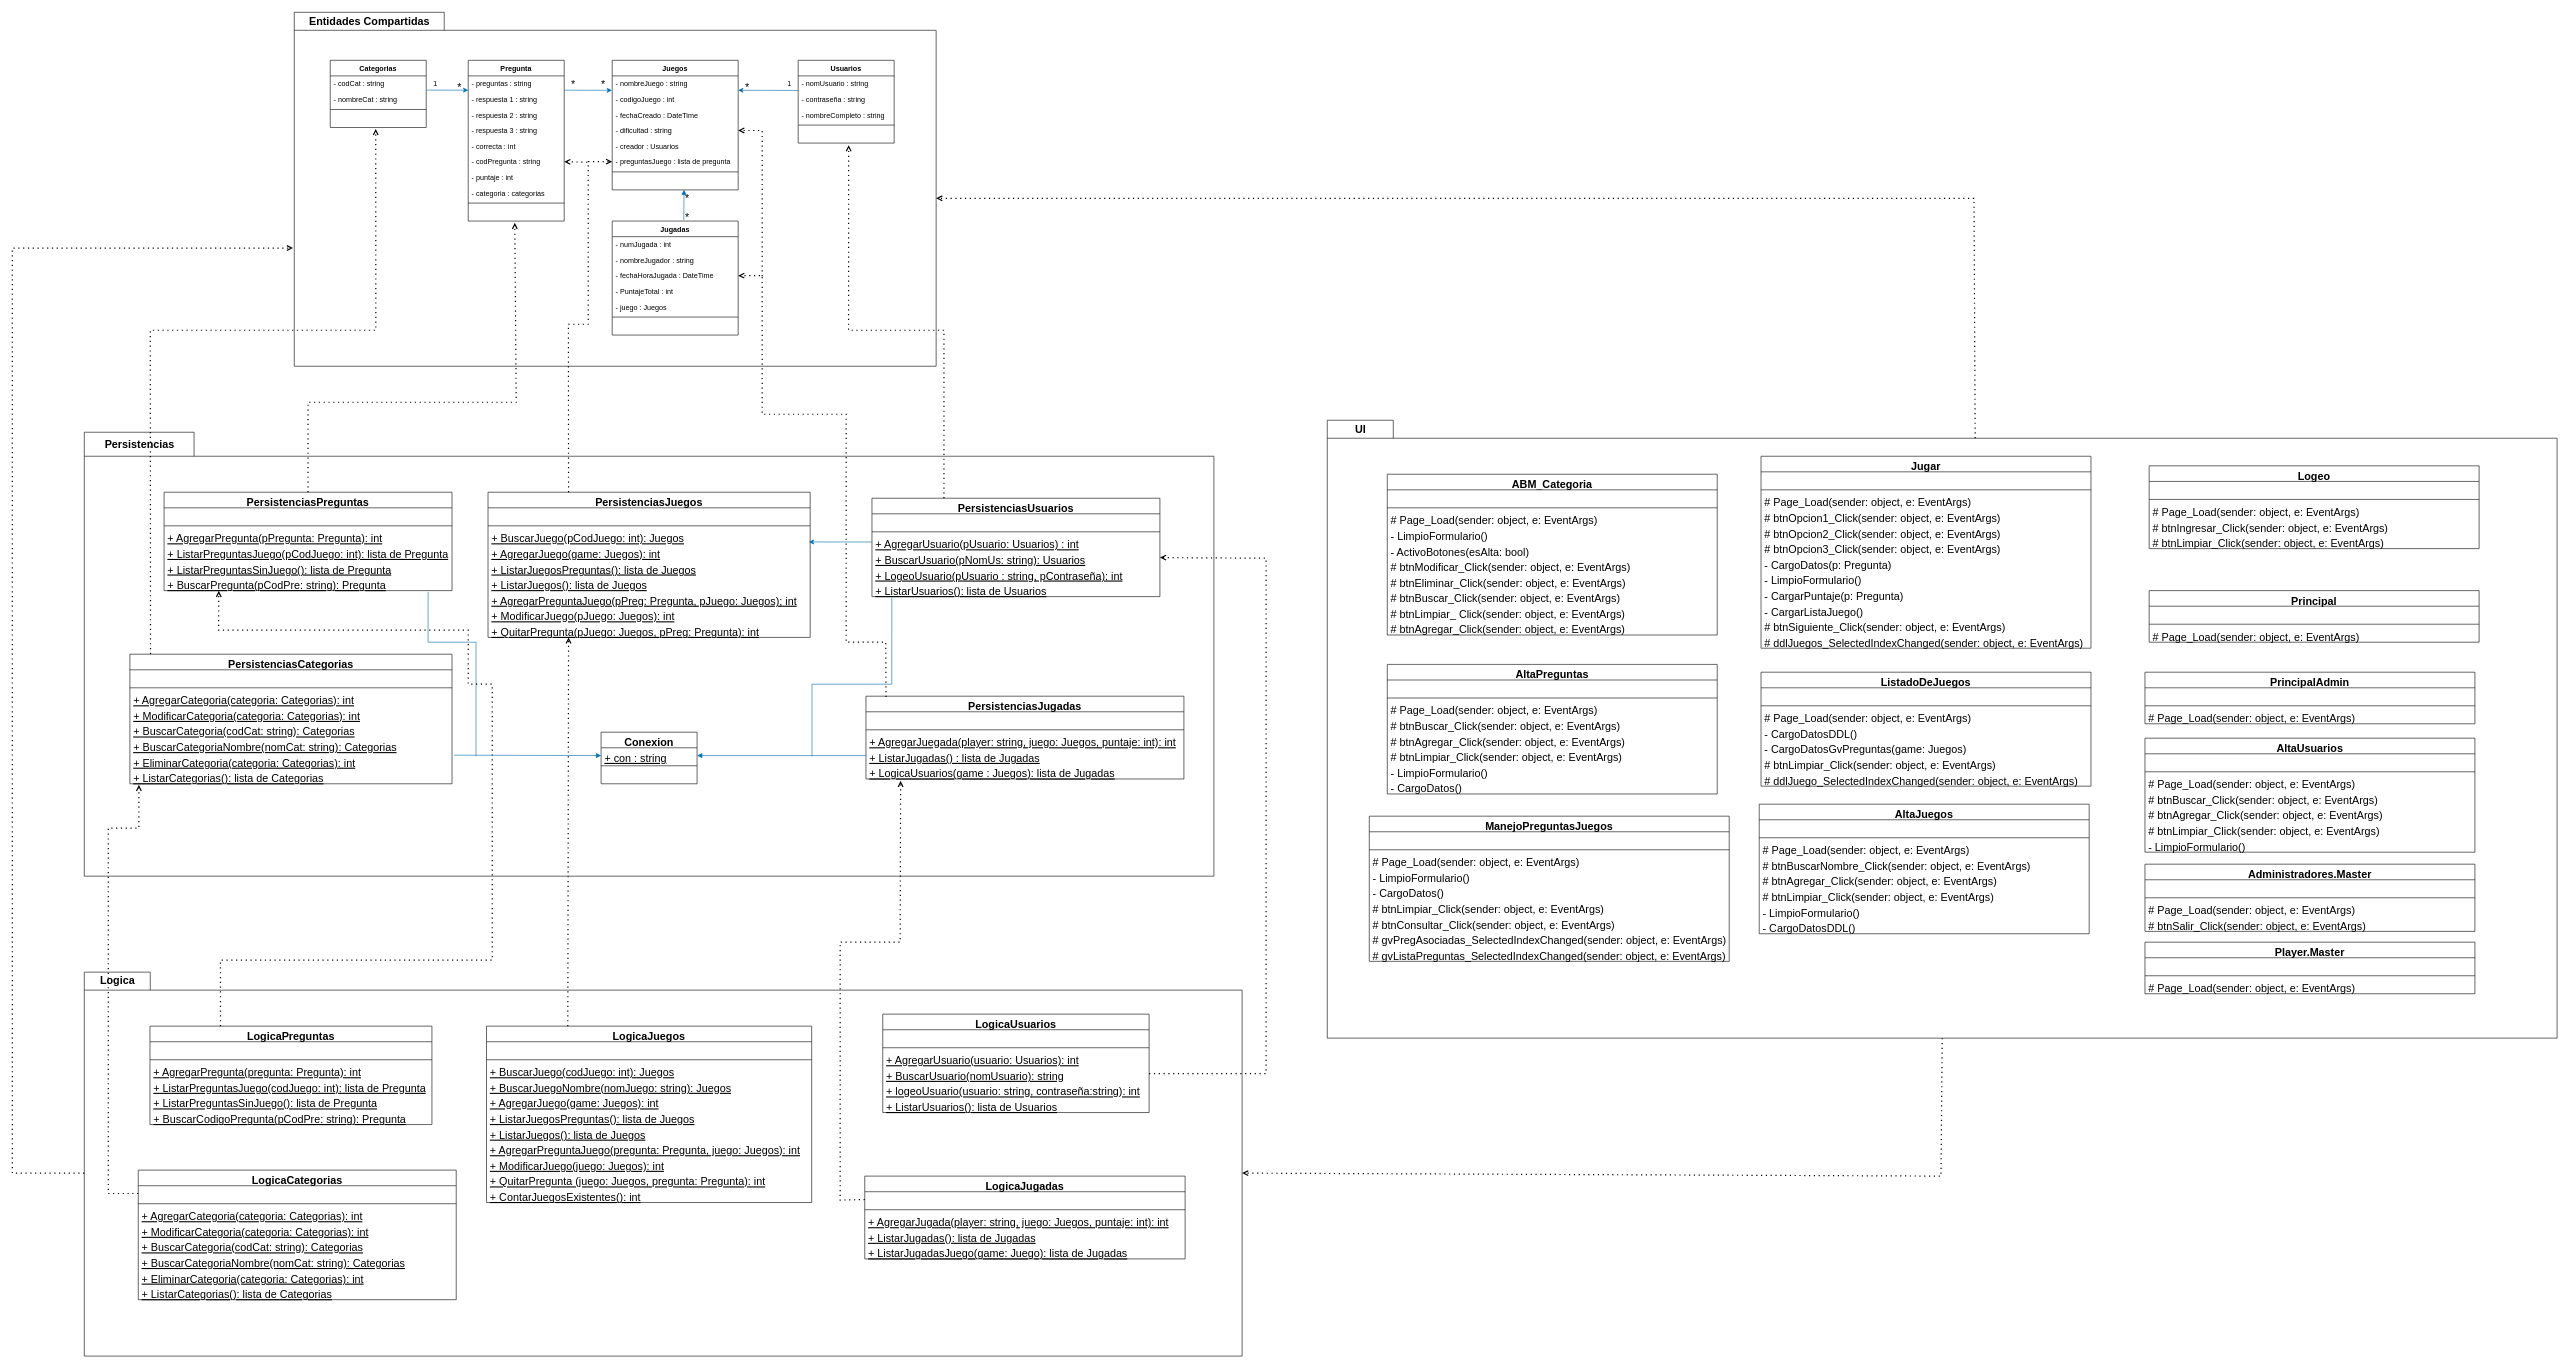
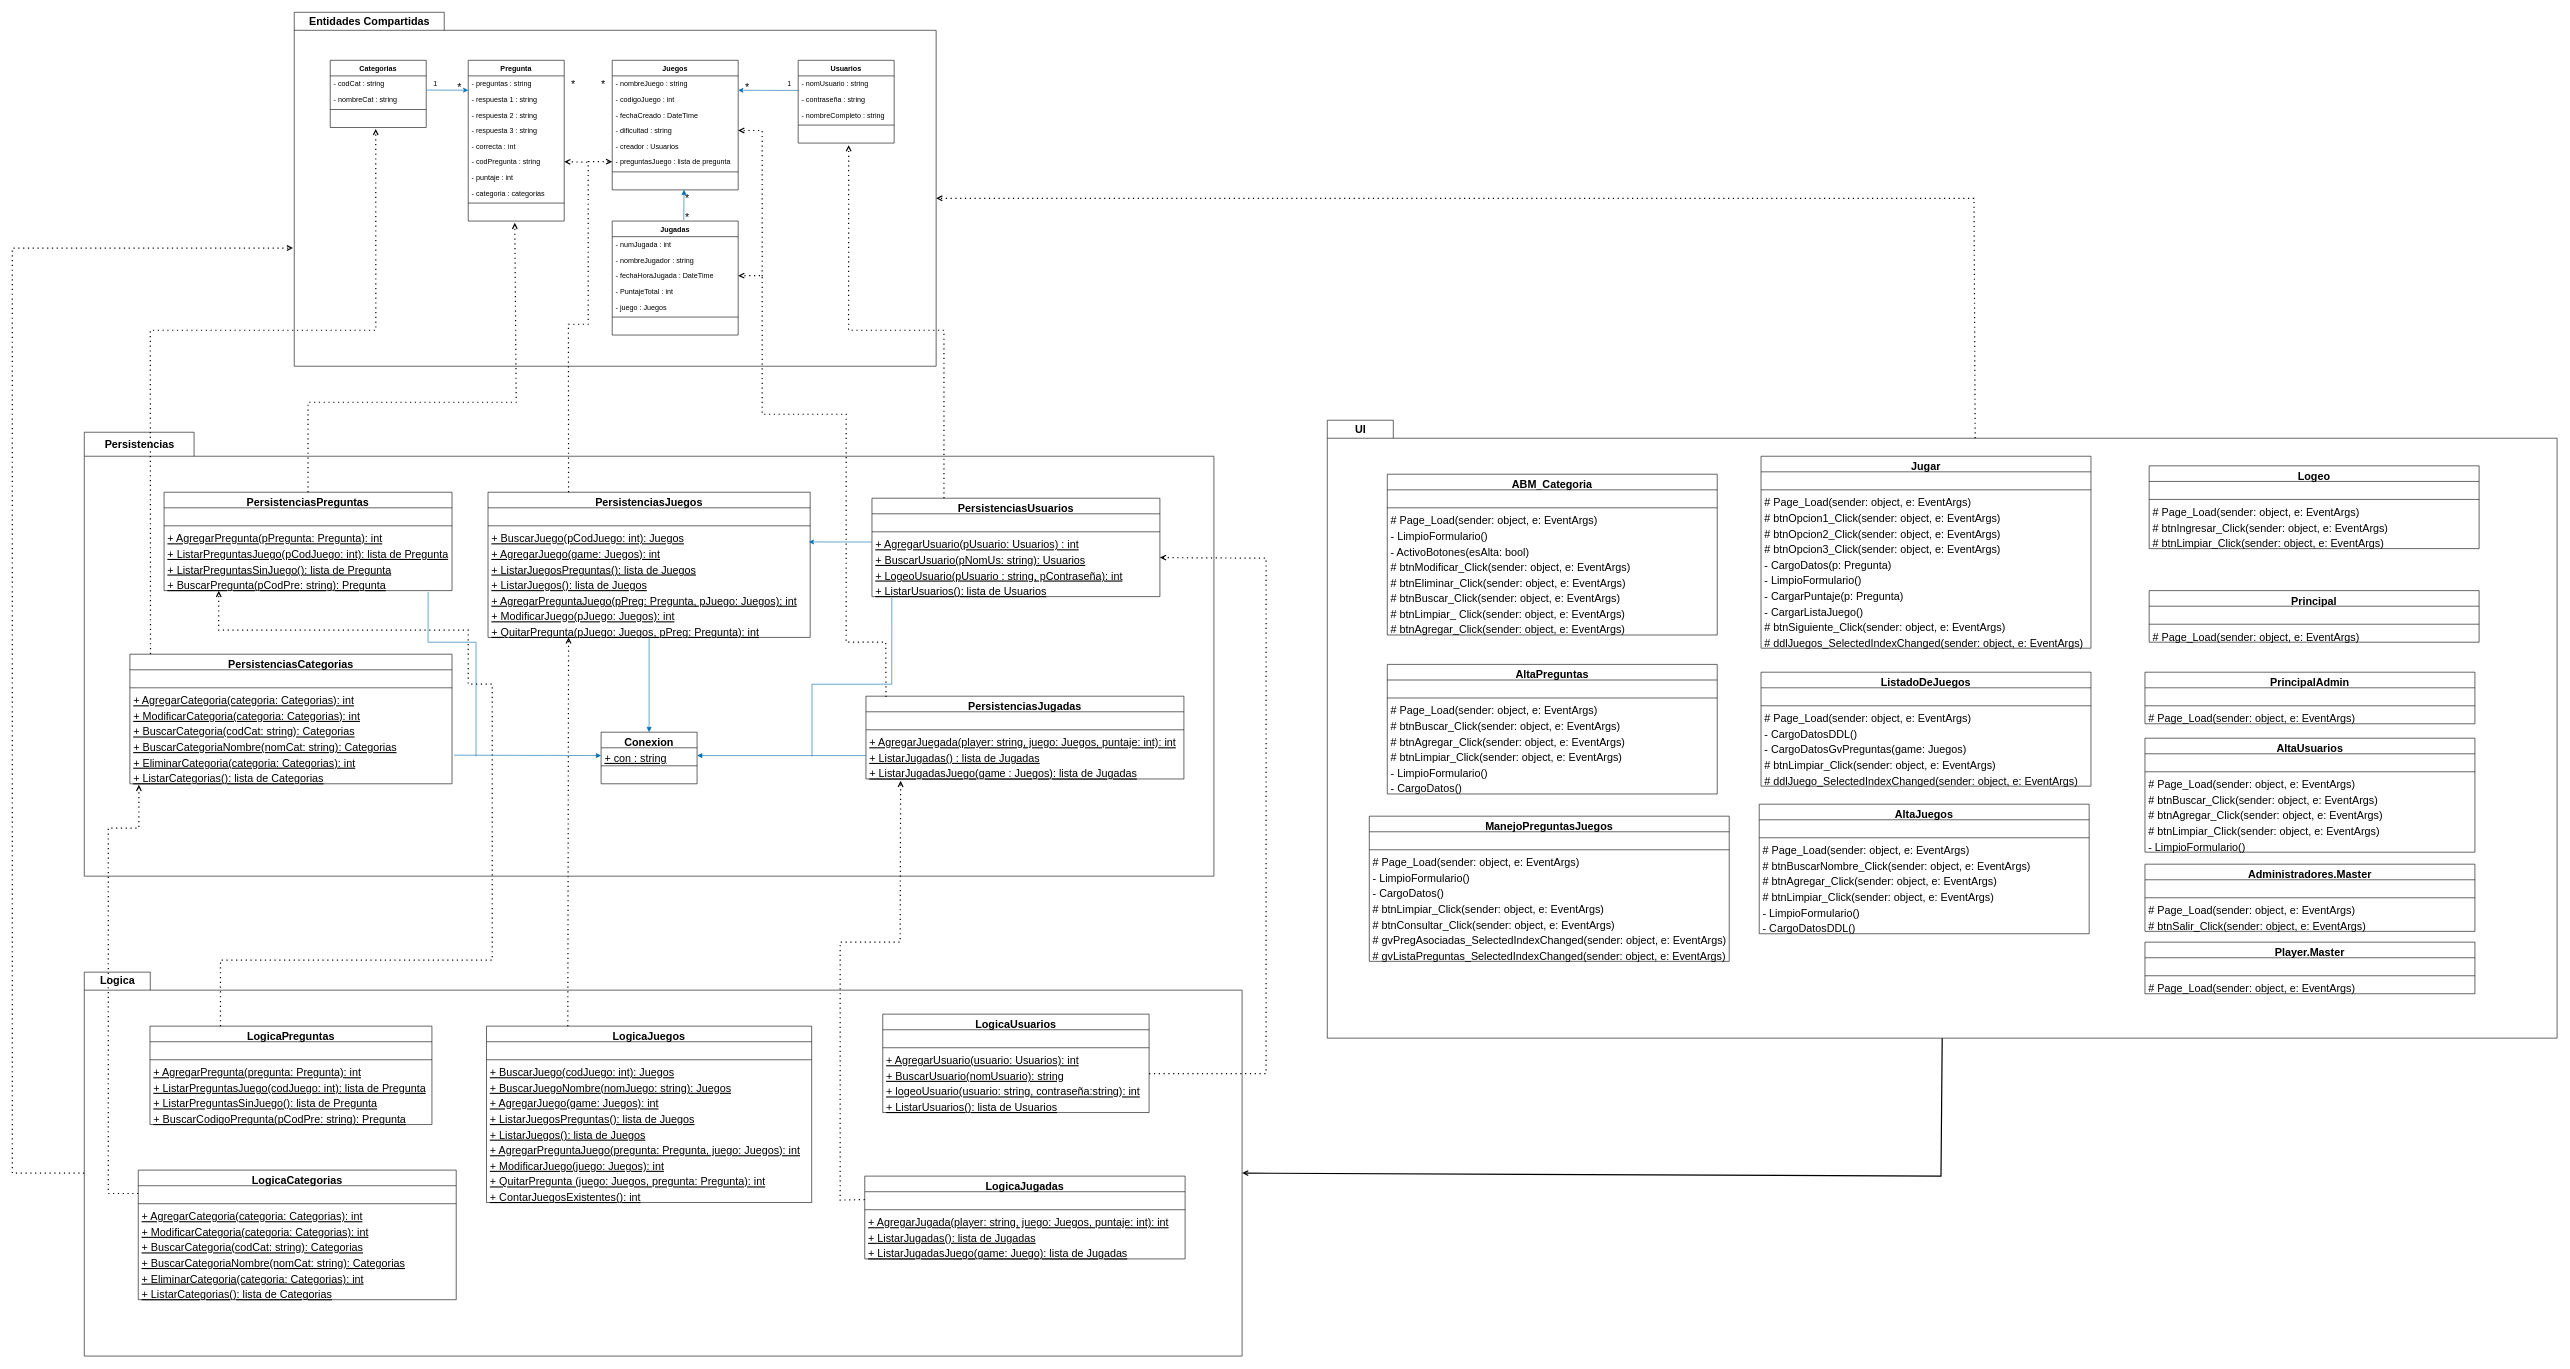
- <mxCell id="48" value="" style="endArrow=classic;html=1;rounded=0;exitX=0.999;exitY=0.918;exitDx=0;exitDy=0;exitPerimeter=0;entryX=-0.002;entryY=0.925;entryDx=0;entryDy=0;entryPerimeter=0;fillColor=#1ba1e2;strokeColor=#006EAF;" parent="4" source="20" target="31" edge="1"><mxGeometry width="50" height="50" relative="1" as="geometry"><mxPoint x="450" y="320" as="sourcePoint" /><mxPoint x="500" y="270" as="targetPoint" /></mxGeometry></mxCell>
+ <mxCell id="101" value="" style="endArrow=none;html=1;rounded=0;fontSize=18;exitX=0.5;exitY=0;exitDx=0;exitDy=0;entryX=0.5;entryY=1;entryDx=0;entryDy=0;startArrow=block;startFill=1;endFill=0;fillColor=#1ba1e2;strokeColor=#006EAF;" parent="1" source="58" target="82" edge="1"><mxGeometry width="50" height="50" relative="1" as="geometry"><mxPoint x="1173" y="1160" as="sourcePoint" /><mxPoint x="1080.963" y="1116.86" as="targetPoint" /></mxGeometry></mxCell>
- <mxCell id="81" value="+ LogicaUsuarios(game : Juegos): lista de Jugadas" style="text;strokeColor=none;fillColor=none;align=left;verticalAlign=top;spacingLeft=4;spacingRight=4;overflow=hidden;rotatable=0;points=[[0,0.5],[1,0.5]];portConstraint=eastwest;fontSize=18;fontStyle=4" parent="76" vertex="1"><mxGeometry y="112" width="530" height="26" as="geometry" /></mxCell>
+ <mxCell id="81" value="+ ListarJugadasJuego(game : Juegos): lista de Jugadas" style="text;strokeColor=none;fillColor=none;align=left;verticalAlign=top;spacingLeft=4;spacingRight=4;overflow=hidden;rotatable=0;points=[[0,0.5],[1,0.5]];portConstraint=eastwest;fontSize=18;fontStyle=4" parent="76" vertex="1"><mxGeometry y="112" width="530" height="26" as="geometry" /></mxCell>
- <mxCell id="245" value="" style="endArrow=open;dashed=1;html=1;dashPattern=1 3;strokeWidth=2;rounded=0;fontSize=18;exitX=0.5;exitY=1;exitDx=0;exitDy=0;exitPerimeter=0;entryX=0;entryY=0;entryDx=1930;entryDy=335;entryPerimeter=0;startArrow=none;startFill=0;endFill=0;" parent="1" source="151" target="107" edge="1"><mxGeometry width="50" height="50" relative="1" as="geometry"><mxPoint x="3060" y="1270" as="sourcePoint" /><mxPoint x="3110" y="1220" as="targetPoint" /><Array as="points"><mxPoint x="3235" y="1960" /></Array></mxGeometry></mxCell>
+ <mxCell id="245" value="" style="endArrow=open;dashed=0;html=1;dashPattern=1 3;strokeWidth=2;rounded=0;fontSize=18;exitX=0.5;exitY=1;exitDx=0;exitDy=0;exitPerimeter=0;entryX=0;entryY=0;entryDx=1930;entryDy=335;entryPerimeter=0;startArrow=none;startFill=0;endFill=0;" parent="1" source="151" target="107" edge="1"><mxGeometry width="50" height="50" relative="1" as="geometry"><mxPoint x="3060" y="1270" as="sourcePoint" /><mxPoint x="3110" y="1220" as="targetPoint" /><Array as="points"><mxPoint x="3235" y="1960" /></Array></mxGeometry></mxCell>
